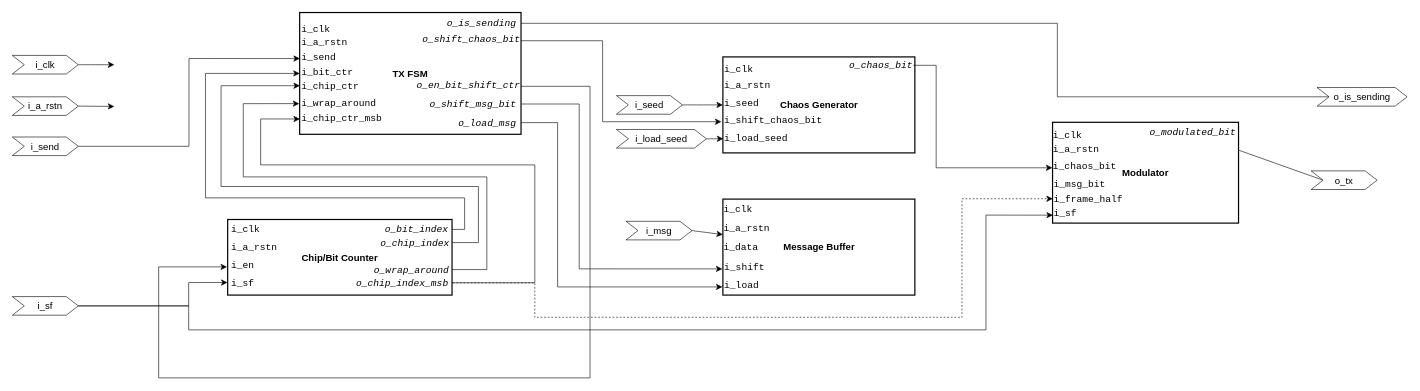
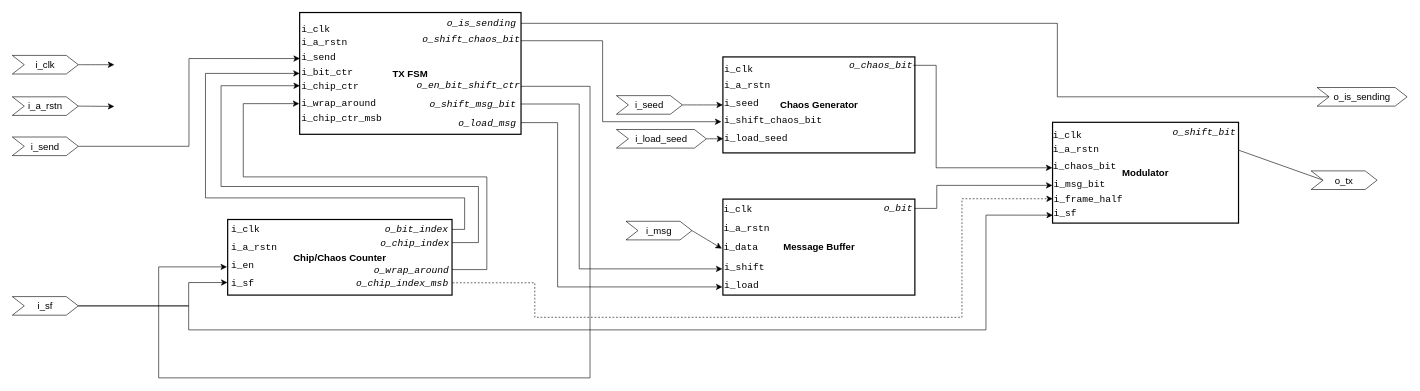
- <mxCell id="57" value="&lt;font face=&quot;Courier New&quot;&gt;o_modulated_bit&lt;/font&gt;" style="text;html=1;align=right;verticalAlign=middle;resizable=0;points=[];autosize=1;strokeColor=none;fillColor=none;fontSize=16;fontStyle=2" vertex="1" parent="1"><mxGeometry x="1899" y="203" width="162" height="33" as="geometry" /></mxCell>
+ <mxCell id="57" value="&lt;font face=&quot;Courier New&quot;&gt;o_shift_bit&lt;/font&gt;" style="text;html=1;align=right;verticalAlign=middle;resizable=0;points=[];autosize=1;strokeColor=none;fillColor=none;fontSize=16;fontStyle=2" vertex="1" parent="1"><mxGeometry x="1899" y="203" width="162" height="33" as="geometry" /></mxCell>
- <mxCell id="8" style="edgeStyle=orthogonalEdgeStyle;rounded=0;orthogonalLoop=1;jettySize=auto;html=1;entryX=0.001;entryY=0.874;entryDx=0;entryDy=0;entryPerimeter=0;fontSize=12;startSize=8;endSize=8;" edge="1" parent="1" source="41" target="14"><mxGeometry relative="1" as="geometry"><Array as="points"><mxPoint x="891" y="471" /><mxPoint x="891" y="274" /><mxPoint x="434" y="274" /><mxPoint x="434" y="197" /></Array></mxGeometry></mxCell>
+ <mxCell id="7" style="edgeStyle=orthogonalEdgeStyle;rounded=0;orthogonalLoop=1;jettySize=auto;html=1;entryX=-0.002;entryY=0.58;entryDx=0;entryDy=0;entryPerimeter=0;fontSize=12;startSize=8;endSize=8;" edge="1" parent="1" source="49" target="54"><mxGeometry relative="1" as="geometry"><Array as="points"><mxPoint x="1561" y="346" /><mxPoint x="1561" y="308" /></Array></mxGeometry></mxCell>
+ <mxCell id="49" value="&lt;font face=&quot;Courier New&quot;&gt;o_bit&lt;/font&gt;" style="text;html=1;align=right;verticalAlign=middle;resizable=0;points=[];autosize=1;strokeColor=none;fillColor=none;fontSize=16;fontStyle=2" vertex="1" parent="1"><mxGeometry x="1456" y="330" width="66" height="33" as="geometry" /></mxCell>
- <mxCell id="74" style="edgeStyle=none;curved=1;rounded=0;orthogonalLoop=1;jettySize=auto;html=1;exitX=1;exitY=0.5;exitDx=0;exitDy=0;fontSize=12;startSize=8;endSize=8;" edge="1" parent="1" source="70" target="43"><mxGeometry relative="1" as="geometry" /></mxCell>
+ <mxCell id="74" style="edgeStyle=none;curved=1;rounded=0;orthogonalLoop=1;jettySize=auto;html=1;exitX=1;exitY=0.5;exitDx=0;exitDy=0;entryX=-0.016;entryY=0.557;entryDx=0;entryDy=0;entryPerimeter=0;fontSize=12;startSize=8;endSize=8;" edge="1" parent="1" source="70" target="46"><mxGeometry relative="1" as="geometry" /></mxCell>
- <mxCell id="29" value="&lt;b&gt;Chip/Bit Counter&lt;/b&gt;" style="rounded=0;whiteSpace=wrap;html=1;fontSize=16;strokeWidth=2;" vertex="1" parent="1"><mxGeometry x="379" y="365" width="374" height="126" as="geometry" /></mxCell>
+ <mxCell id="29" value="&lt;b&gt;Chip/Chaos Counter&lt;/b&gt;" style="rounded=0;whiteSpace=wrap;html=1;fontSize=16;strokeWidth=2;" vertex="1" parent="1"><mxGeometry x="379" y="365" width="374" height="126" as="geometry" /></mxCell>
